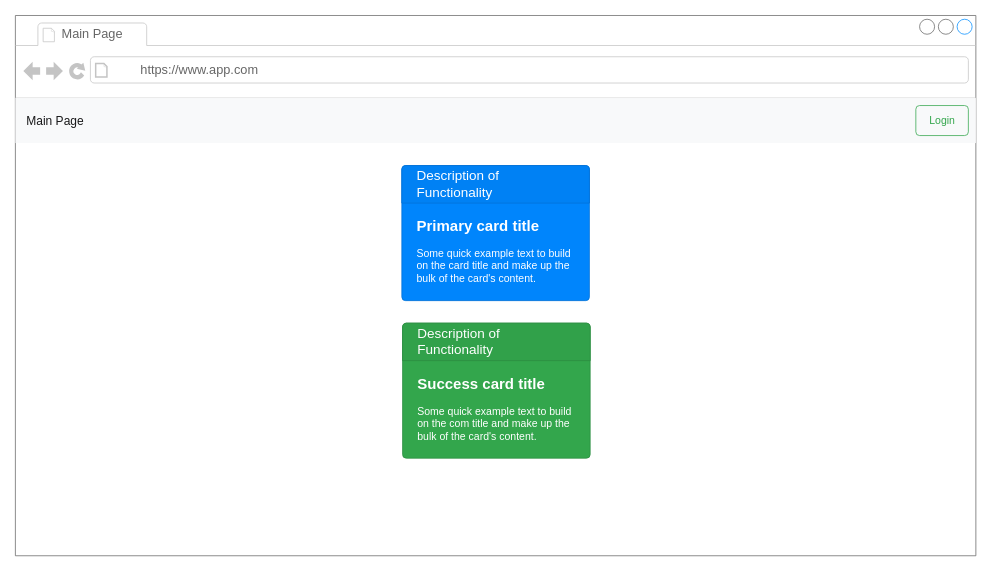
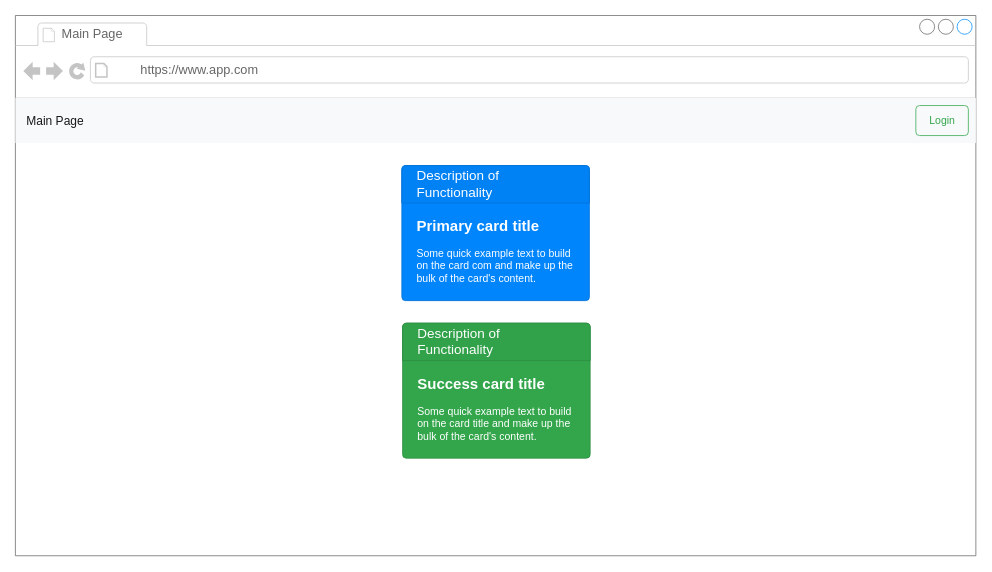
- <mxCell id="7" value="&lt;b&gt;&lt;font style=&quot;font-size: 20px&quot;&gt;Primary card title&lt;/font&gt;&lt;/b&gt;&lt;br style=&quot;font-size: 14px&quot;&gt;&lt;br style=&quot;font-size: 14px&quot;&gt;Some quick example text to build on the card title and make up the bulk of the card's content." style="html=1;shadow=0;dashed=0;shape=mxgraph.bootstrap.rrect;rSize=5;strokeColor=#0071D5;html=1;whiteSpace=wrap;fillColor=#0085FC;fontColor=#ffffff;verticalAlign=bottom;align=left;spacing=20;spacingBottom=0;fontSize=14;" vertex="1" parent="2"><mxGeometry x="515" y="200" width="250" height="180" as="geometry" /></mxCell>
+ <mxCell id="7" value="&lt;b&gt;&lt;font style=&quot;font-size: 20px&quot;&gt;Primary card title&lt;/font&gt;&lt;/b&gt;&lt;br style=&quot;font-size: 14px&quot;&gt;&lt;br style=&quot;font-size: 14px&quot;&gt;Some quick example text to build on the card com and make up the bulk of the card's content." style="html=1;shadow=0;dashed=0;shape=mxgraph.bootstrap.rrect;rSize=5;strokeColor=#0071D5;html=1;whiteSpace=wrap;fillColor=#0085FC;fontColor=#ffffff;verticalAlign=bottom;align=left;spacing=20;spacingBottom=0;fontSize=14;" vertex="1" parent="2"><mxGeometry x="515" y="200" width="250" height="180" as="geometry" /></mxCell>
- <mxCell id="9" value="&lt;b&gt;&lt;font style=&quot;font-size: 20px&quot;&gt;Success card title&lt;/font&gt;&lt;/b&gt;&lt;br style=&quot;font-size: 14px&quot;&gt;&lt;br style=&quot;font-size: 14px&quot;&gt;Some quick example text to build on the com title and make up the bulk of the card's content." style="html=1;shadow=0;dashed=0;shape=mxgraph.bootstrap.rrect;rSize=5;strokeColor=#2B8D40;html=1;whiteSpace=wrap;fillColor=#33A64C;fontColor=#ffffff;verticalAlign=bottom;align=left;spacing=20;spacingBottom=0;fontSize=14;" vertex="1" parent="2"><mxGeometry x="516" y="410" width="250" height="180" as="geometry" /></mxCell>
+ <mxCell id="9" value="&lt;b&gt;&lt;font style=&quot;font-size: 20px&quot;&gt;Success card title&lt;/font&gt;&lt;/b&gt;&lt;br style=&quot;font-size: 14px&quot;&gt;&lt;br style=&quot;font-size: 14px&quot;&gt;Some quick example text to build on the card title and make up the bulk of the card's content." style="html=1;shadow=0;dashed=0;shape=mxgraph.bootstrap.rrect;rSize=5;strokeColor=#2B8D40;html=1;whiteSpace=wrap;fillColor=#33A64C;fontColor=#ffffff;verticalAlign=bottom;align=left;spacing=20;spacingBottom=0;fontSize=14;" vertex="1" parent="2"><mxGeometry x="516" y="410" width="250" height="180" as="geometry" /></mxCell>
